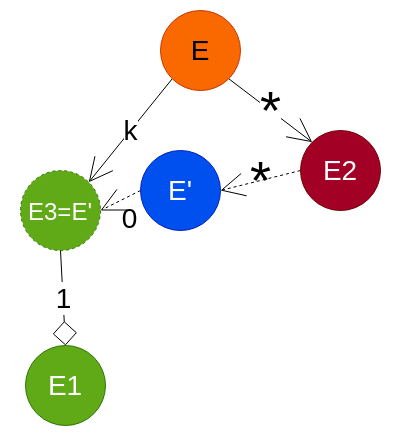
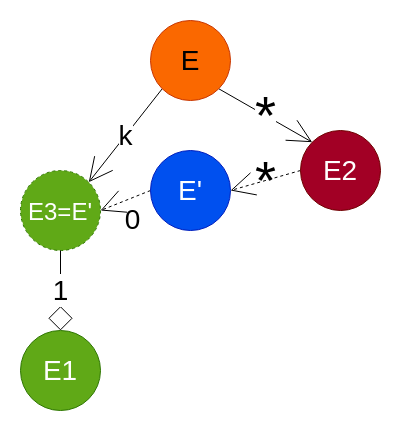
- <mxCell id="4" value="E" style="ellipse;whiteSpace=wrap;html=1;aspect=fixed;fontSize=28;fillColor=#fa6800;strokeColor=#C73500;fontColor=#000000;" parent="1" vertex="1"><mxGeometry x="160" y="10" width="80" height="80" as="geometry" /></mxCell>
+ <mxCell id="4" value="E" style="ellipse;whiteSpace=wrap;html=1;aspect=fixed;fontSize=28;fillColor=#fa6800;strokeColor=#C73500;fontColor=#000000;" parent="1" vertex="1"><mxGeometry x="150" y="20" width="80" height="80" as="geometry" /></mxCell>
- <mxCell id="9" value="E'" style="ellipse;whiteSpace=wrap;html=1;aspect=fixed;fontSize=28;fillColor=#0050ef;strokeColor=#001DBC;fontColor=#ffffff;" parent="1" vertex="1"><mxGeometry x="140" y="150" width="80" height="80" as="geometry" /></mxCell>
+ <mxCell id="9" value="E'" style="ellipse;whiteSpace=wrap;html=1;aspect=fixed;fontSize=28;fillColor=#0050ef;strokeColor=#001DBC;fontColor=#ffffff;" parent="1" vertex="1"><mxGeometry x="150" y="150" width="80" height="80" as="geometry" /></mxCell>
- <mxCell id="6" value="E1" style="ellipse;whiteSpace=wrap;html=1;aspect=fixed;fontSize=28;fillColor=#60a917;strokeColor=#2D7600;fontColor=#ffffff;" parent="1" vertex="1"><mxGeometry x="25" y="345" width="80" height="80" as="geometry" /></mxCell>
+ <mxCell id="6" value="E1" style="ellipse;whiteSpace=wrap;html=1;aspect=fixed;fontSize=28;fillColor=#60a917;strokeColor=#2D7600;fontColor=#ffffff;" parent="1" vertex="1"><mxGeometry y="330" width="80" height="80" as="geometry" x="20" /></mxCell>
